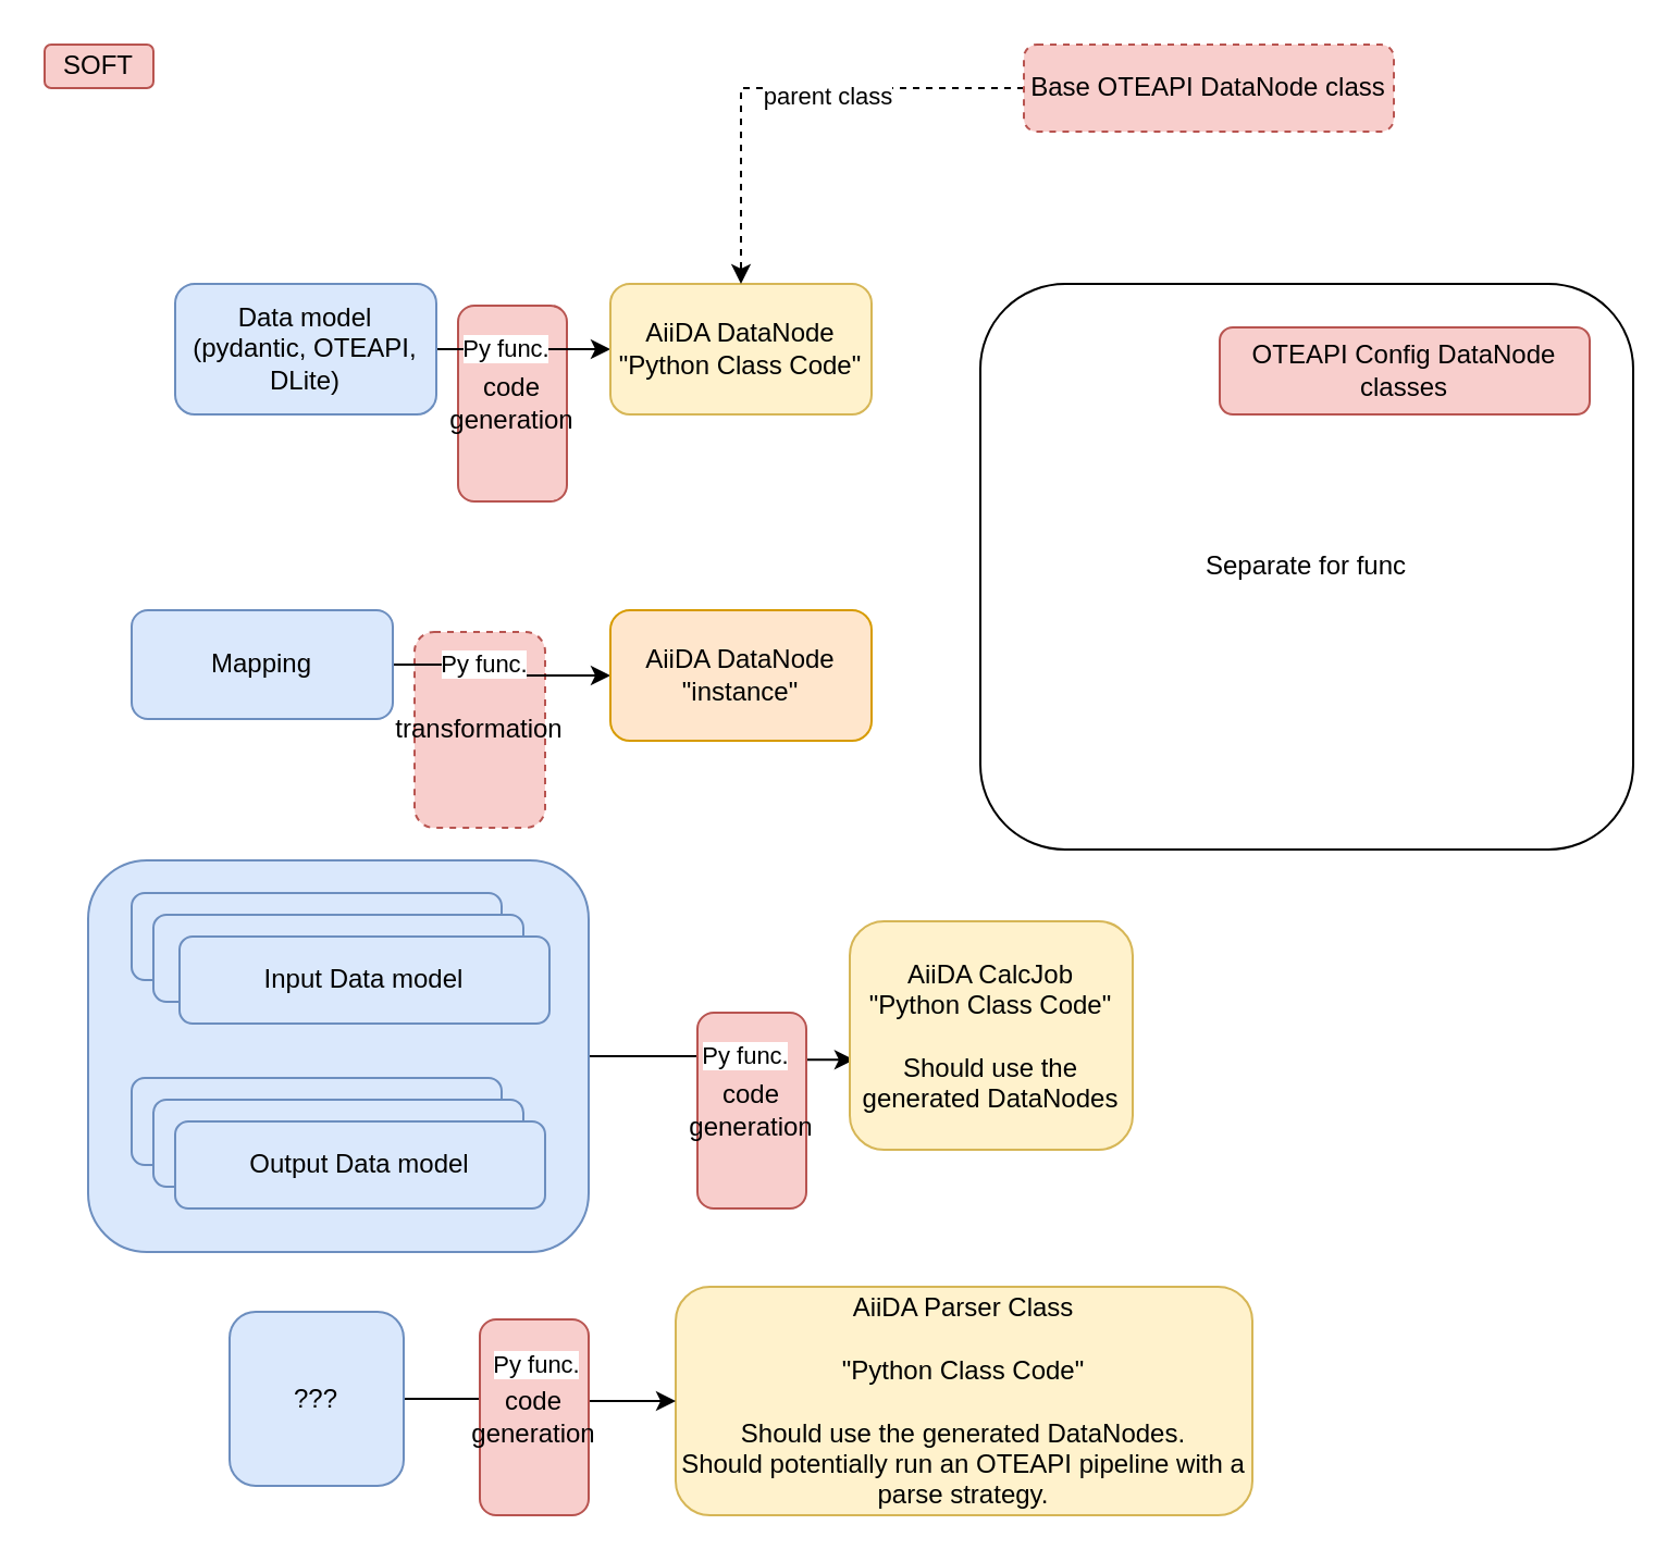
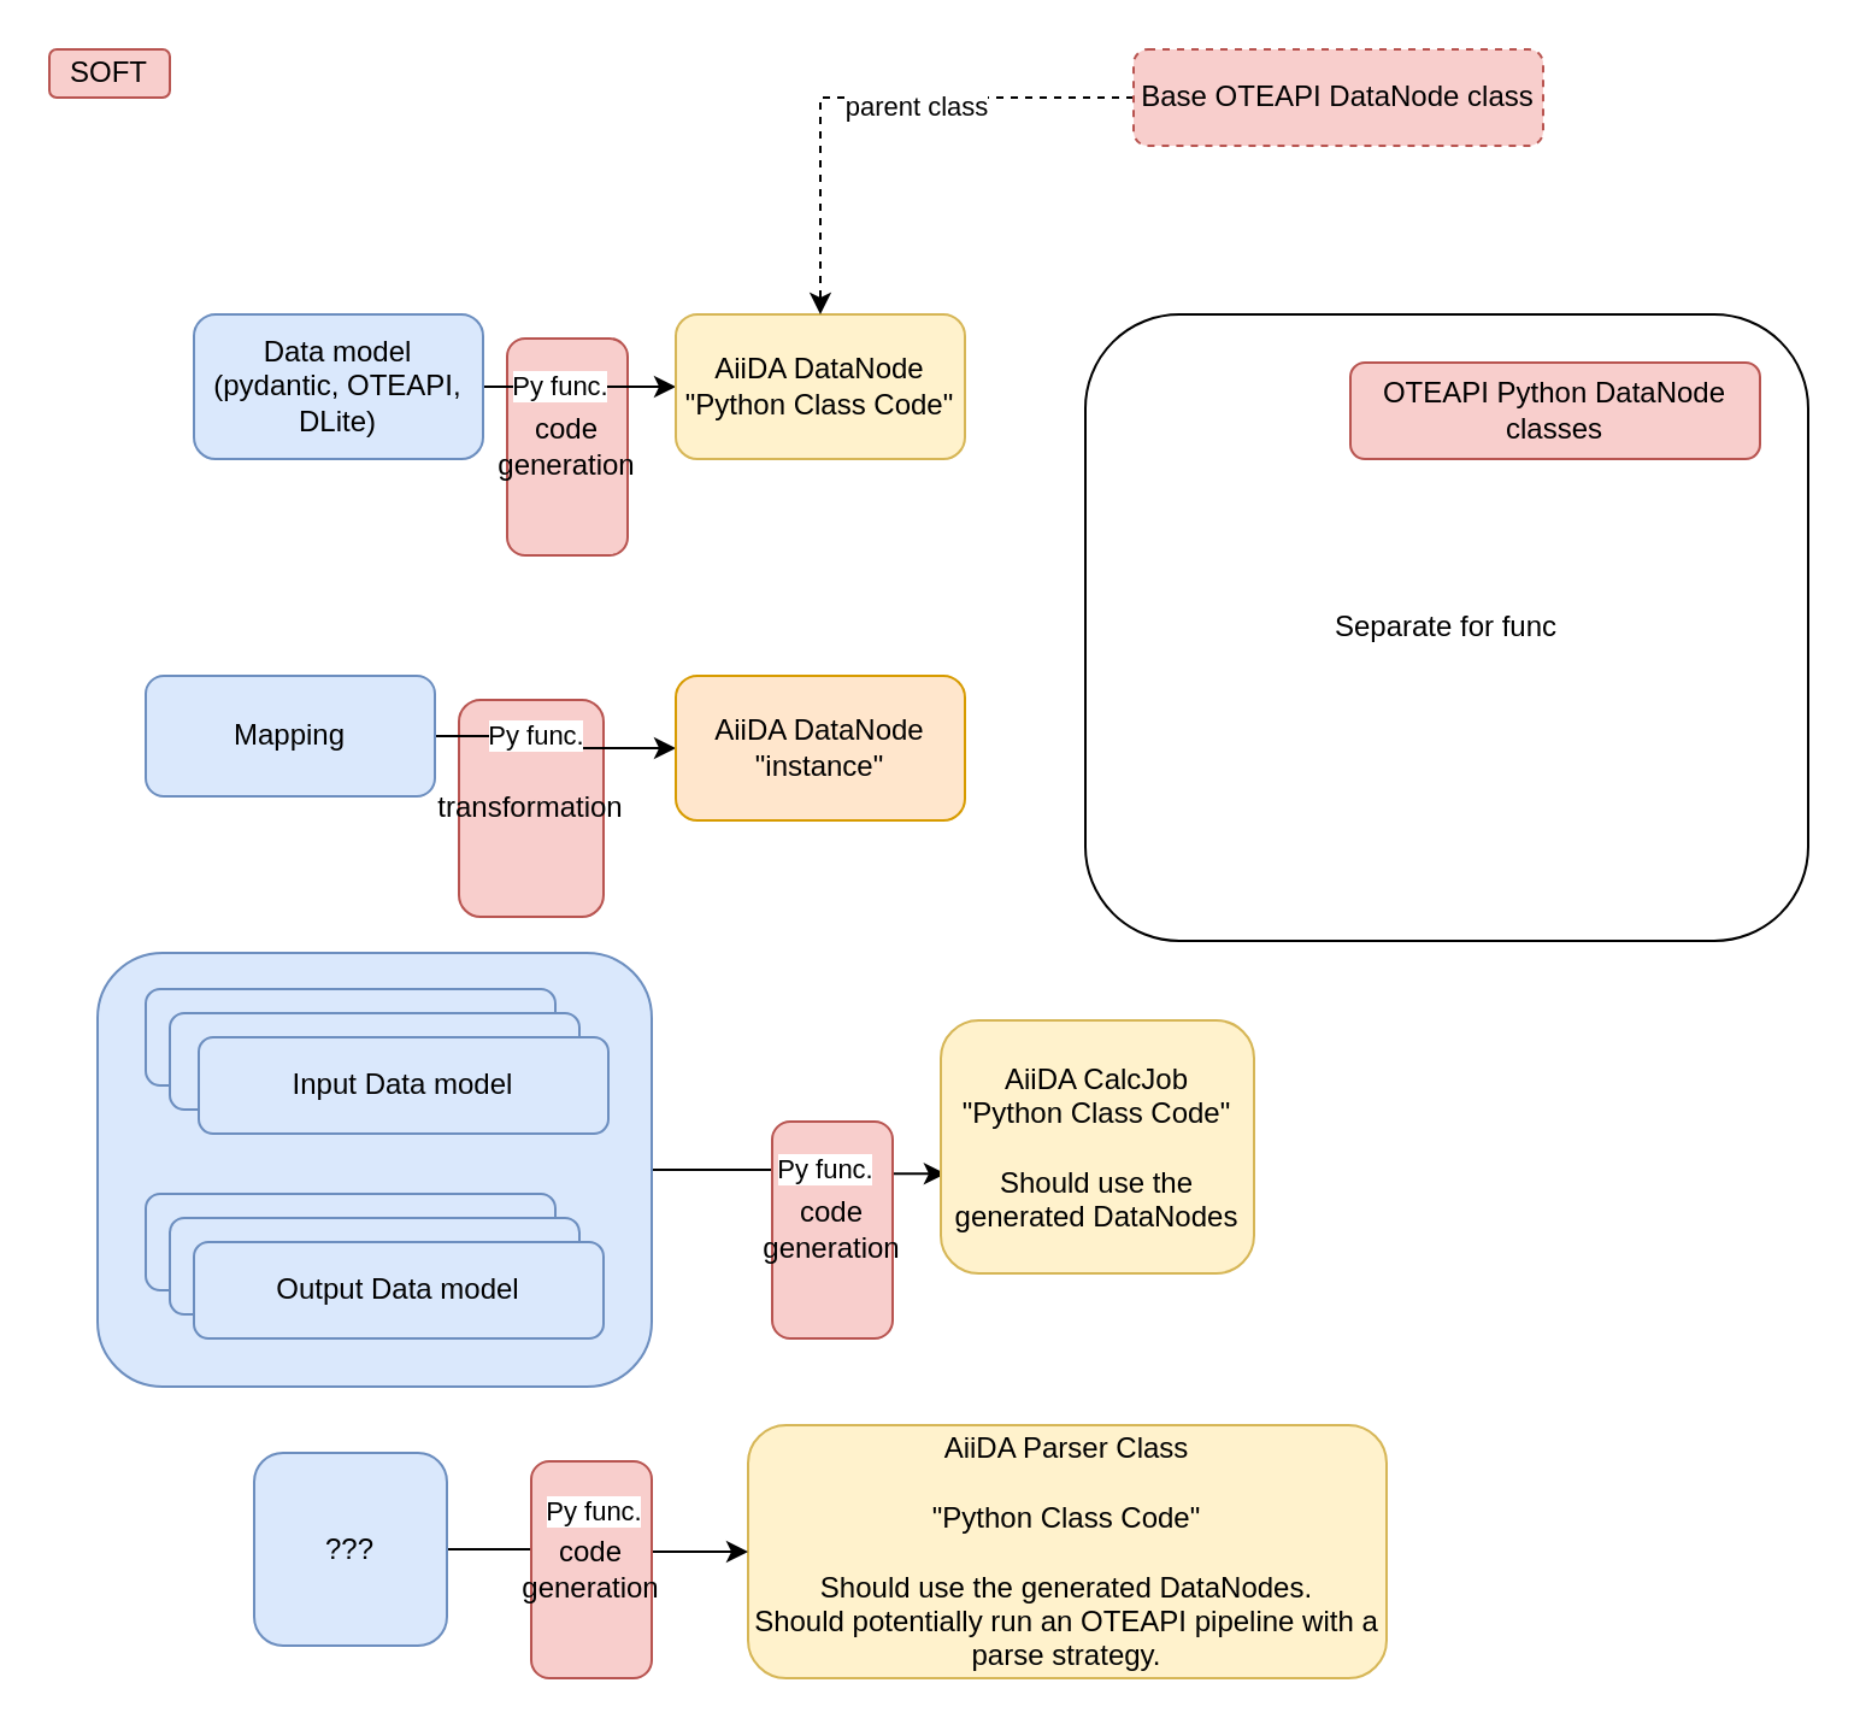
- <mxCell id="14" value="OTEAPI Config DataNode classes" style="rounded=1;whiteSpace=wrap;html=1;fillColor=#f8cecc;strokeColor=#b85450;" vertex="1" parent="1"><mxGeometry x="560" y="150" width="170" height="40" as="geometry" /></mxCell>
+ <mxCell id="14" value="OTEAPI Python DataNode classes" style="rounded=1;whiteSpace=wrap;html=1;fillColor=#f8cecc;strokeColor=#b85450;" vertex="1" parent="1"><mxGeometry x="560" y="150" width="170" height="40" as="geometry" /></mxCell>
- <mxCell id="15" value="transformation" style="rounded=1;whiteSpace=wrap;html=1;fillColor=#f8cecc;strokeColor=#b85450;dashed=1;" vertex="1" parent="1"><mxGeometry x="190" y="290" width="60" height="90" as="geometry" /></mxCell>
+ <mxCell id="15" value="transformation" style="rounded=1;whiteSpace=wrap;html=1;fillColor=#f8cecc;strokeColor=#b85450;" vertex="1" parent="1"><mxGeometry x="190" y="290" width="60" height="90" as="geometry" /></mxCell>
